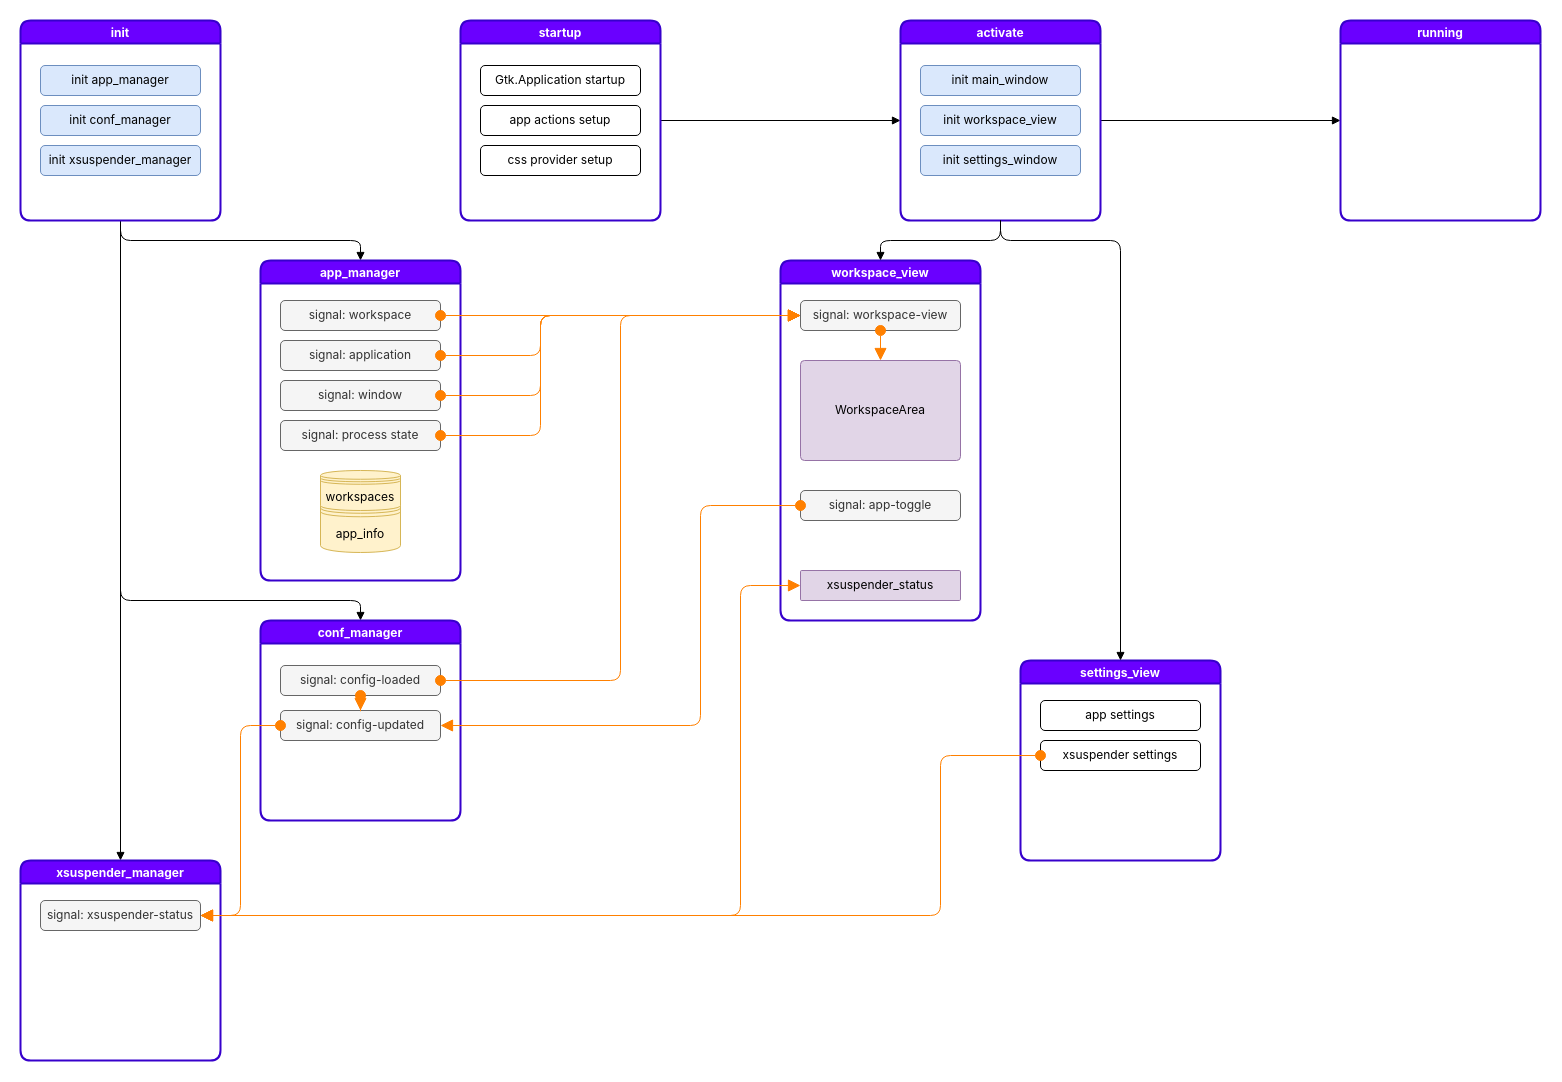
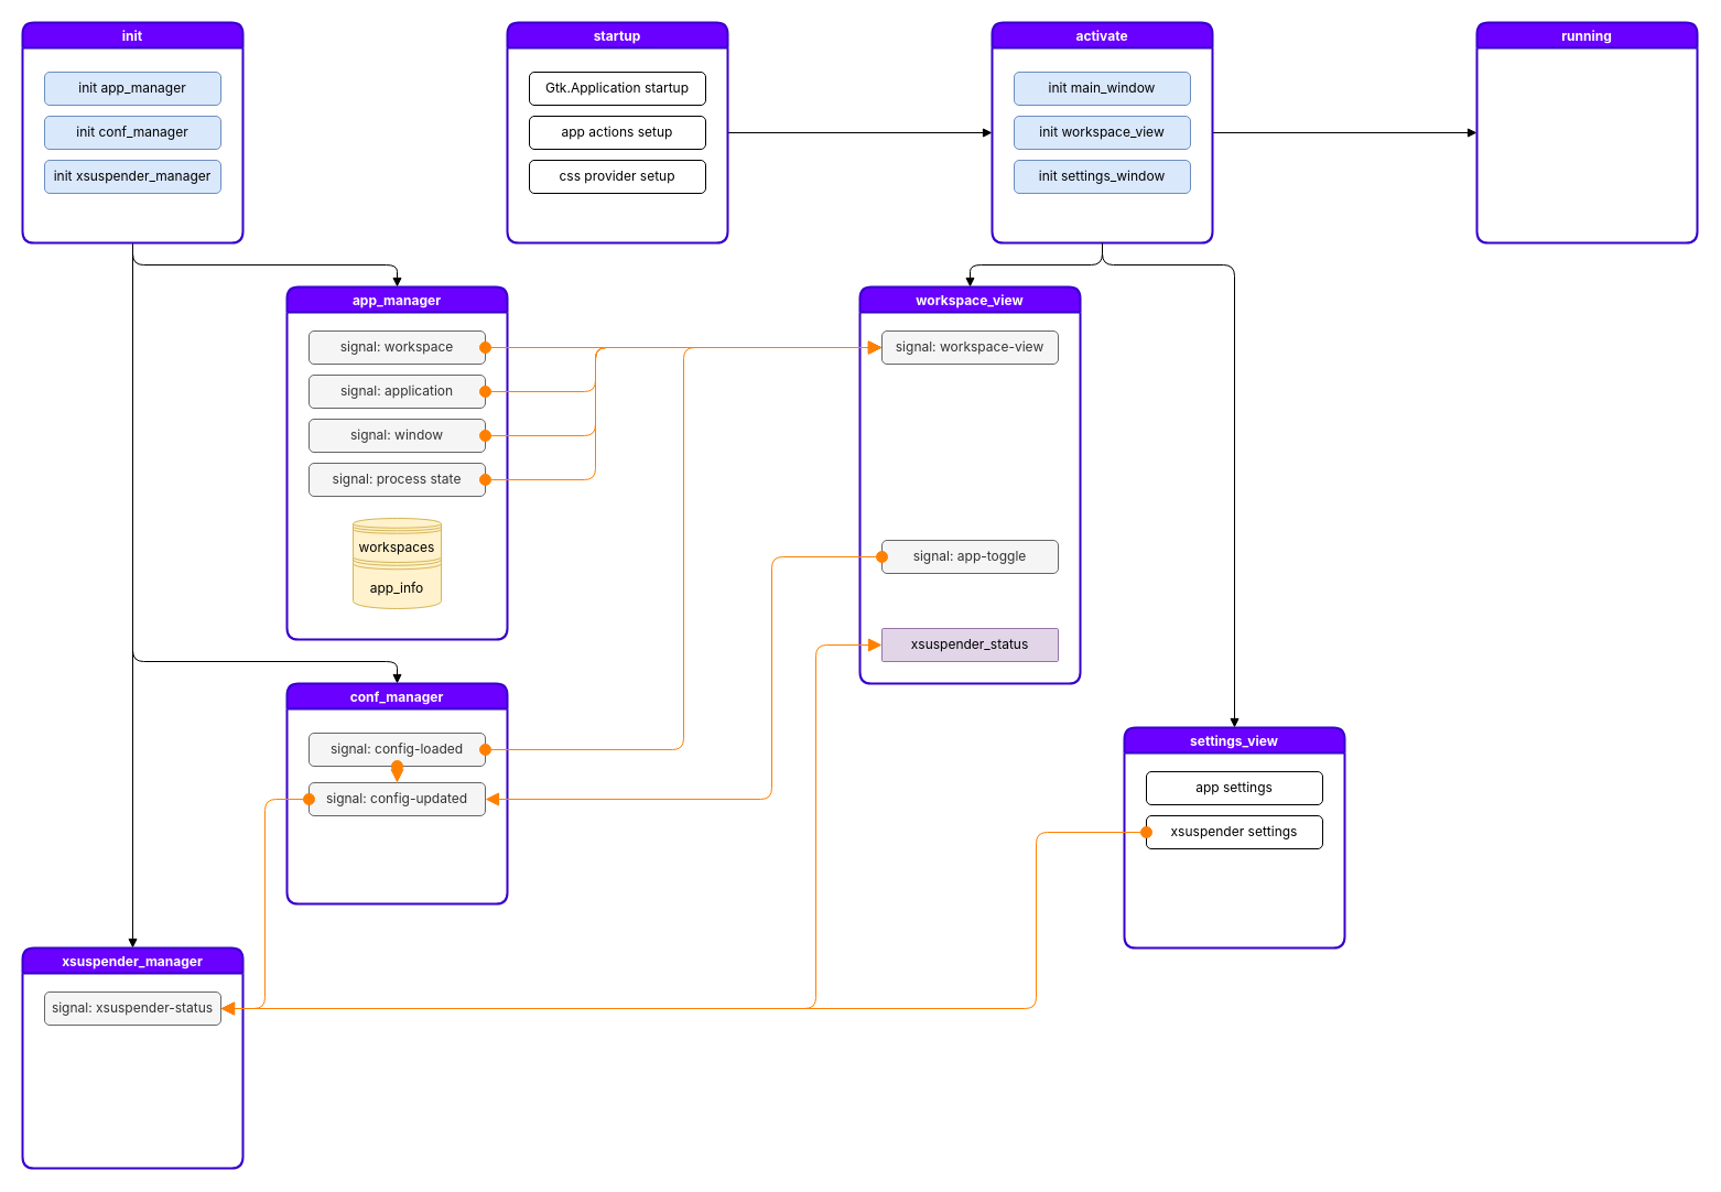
- <mxCell id="24" style="edgeStyle=orthogonalEdgeStyle;rounded=1;orthogonalLoop=1;jettySize=auto;html=1;entryX=0.5;entryY=0;entryDx=0;entryDy=0;startArrow=oval;startFill=1;startSize=10;endArrow=block;endFill=1;endSize=10;strokeColor=#FF8000;strokeWidth=1;fontFamily=Inter;fontSource=https%3A%2F%2Ffonts.googleapis.com%2Fcss%3Ffamily%3DInter;" parent="20" source="21" target="23" edge="1"><mxGeometry relative="1" as="geometry" /></mxCell>
- <mxCell id="23" value="WorkspaceArea" style="rounded=1;whiteSpace=wrap;html=1;shadow=0;labelBackgroundColor=none;fontFamily=Inter;fontSource=https%3A%2F%2Ffonts.googleapis.com%2Fcss%3Ffamily%3DInter;arcSize=4;fillColor=#e1d5e7;strokeColor=#9673a6;" parent="20" vertex="1"><mxGeometry x="20" y="100" width="160" height="100" as="geometry" /></mxCell>
